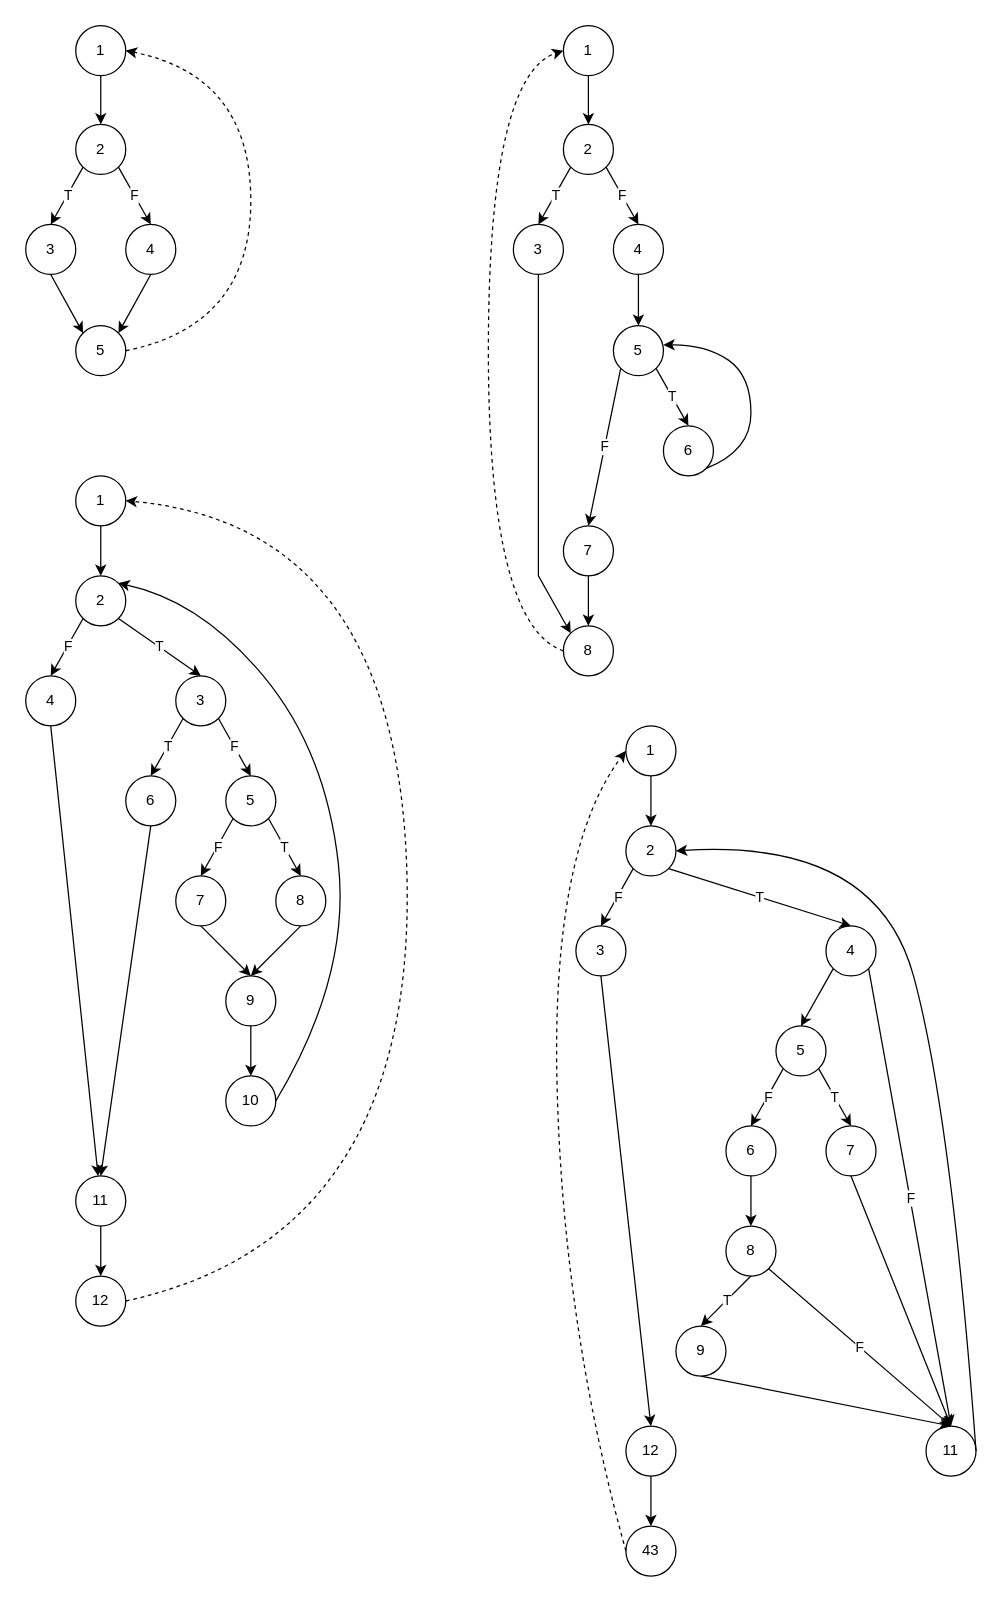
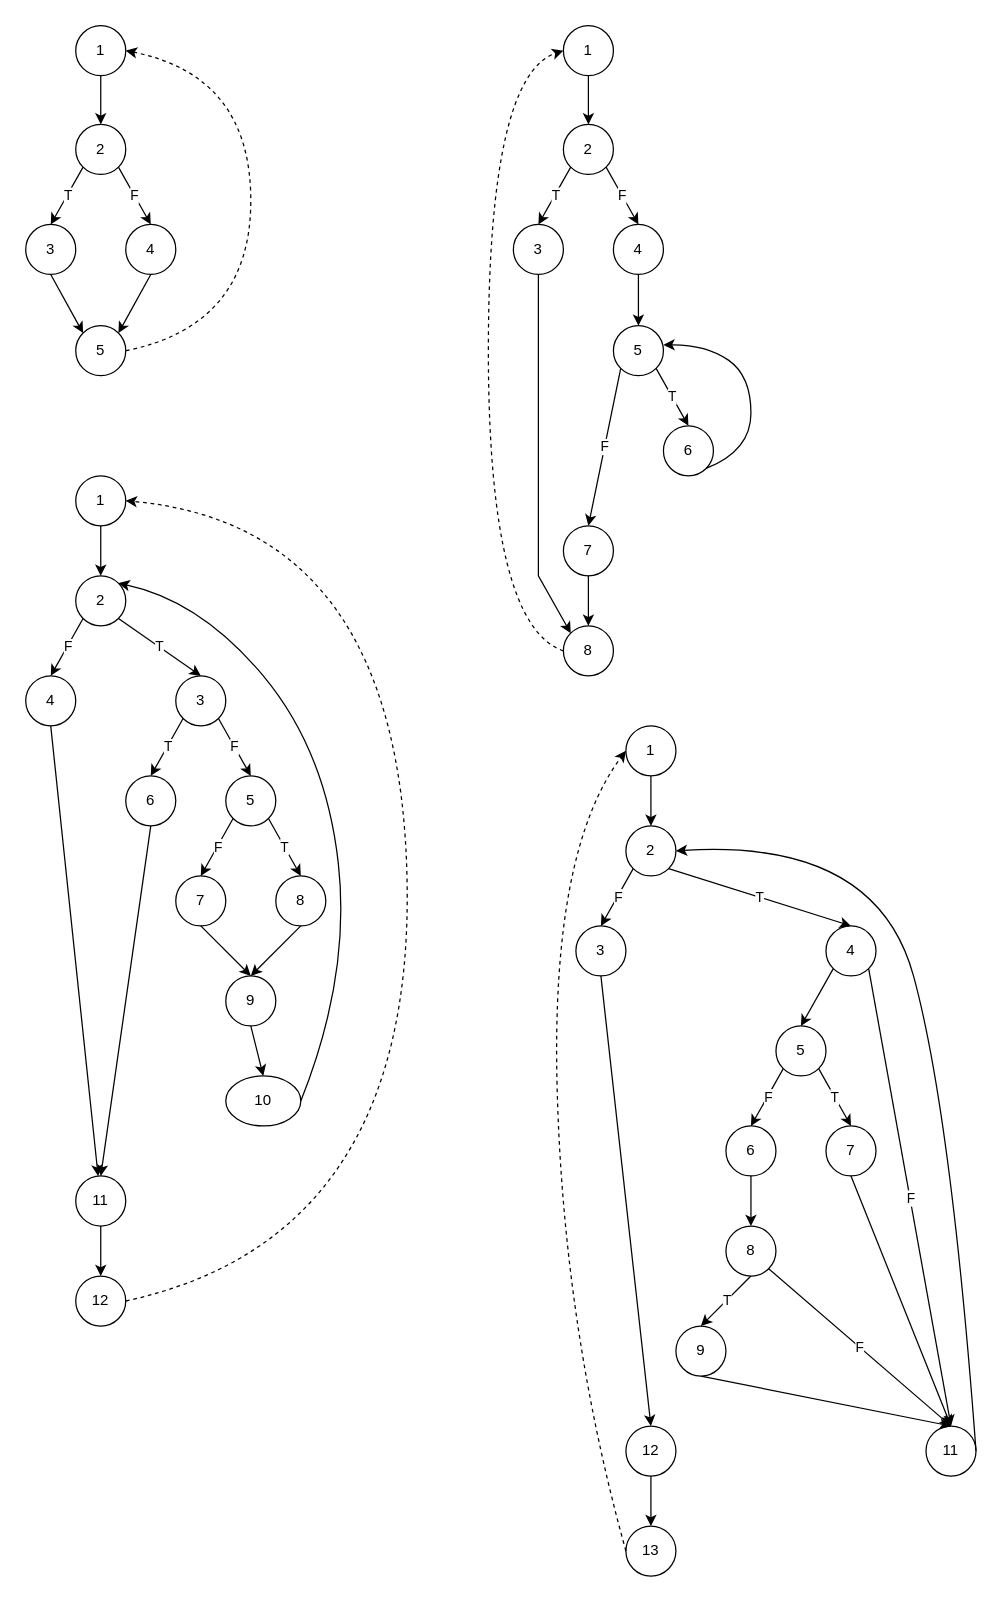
- <mxCell id="83" value="10" style="ellipse;whiteSpace=wrap;html=1;aspect=fixed;" vertex="1" parent="1"><mxGeometry x="180" y="860" width="40" height="40" as="geometry" /></mxCell>
+ <mxCell id="83" value="10" style="ellipse;whiteSpace=wrap;html=1;aspect=fixed;" vertex="1" parent="1"><mxGeometry x="180" y="860" width="60" height="40" as="geometry" /></mxCell>
- <mxCell id="78" value="43" style="ellipse;whiteSpace=wrap;html=1;aspect=fixed;" vertex="1" parent="1"><mxGeometry x="500" y="1220" width="40" height="40" as="geometry" /></mxCell>
+ <mxCell id="78" value="13" style="ellipse;whiteSpace=wrap;html=1;aspect=fixed;" vertex="1" parent="1"><mxGeometry x="500" y="1220" width="40" height="40" as="geometry" /></mxCell>
